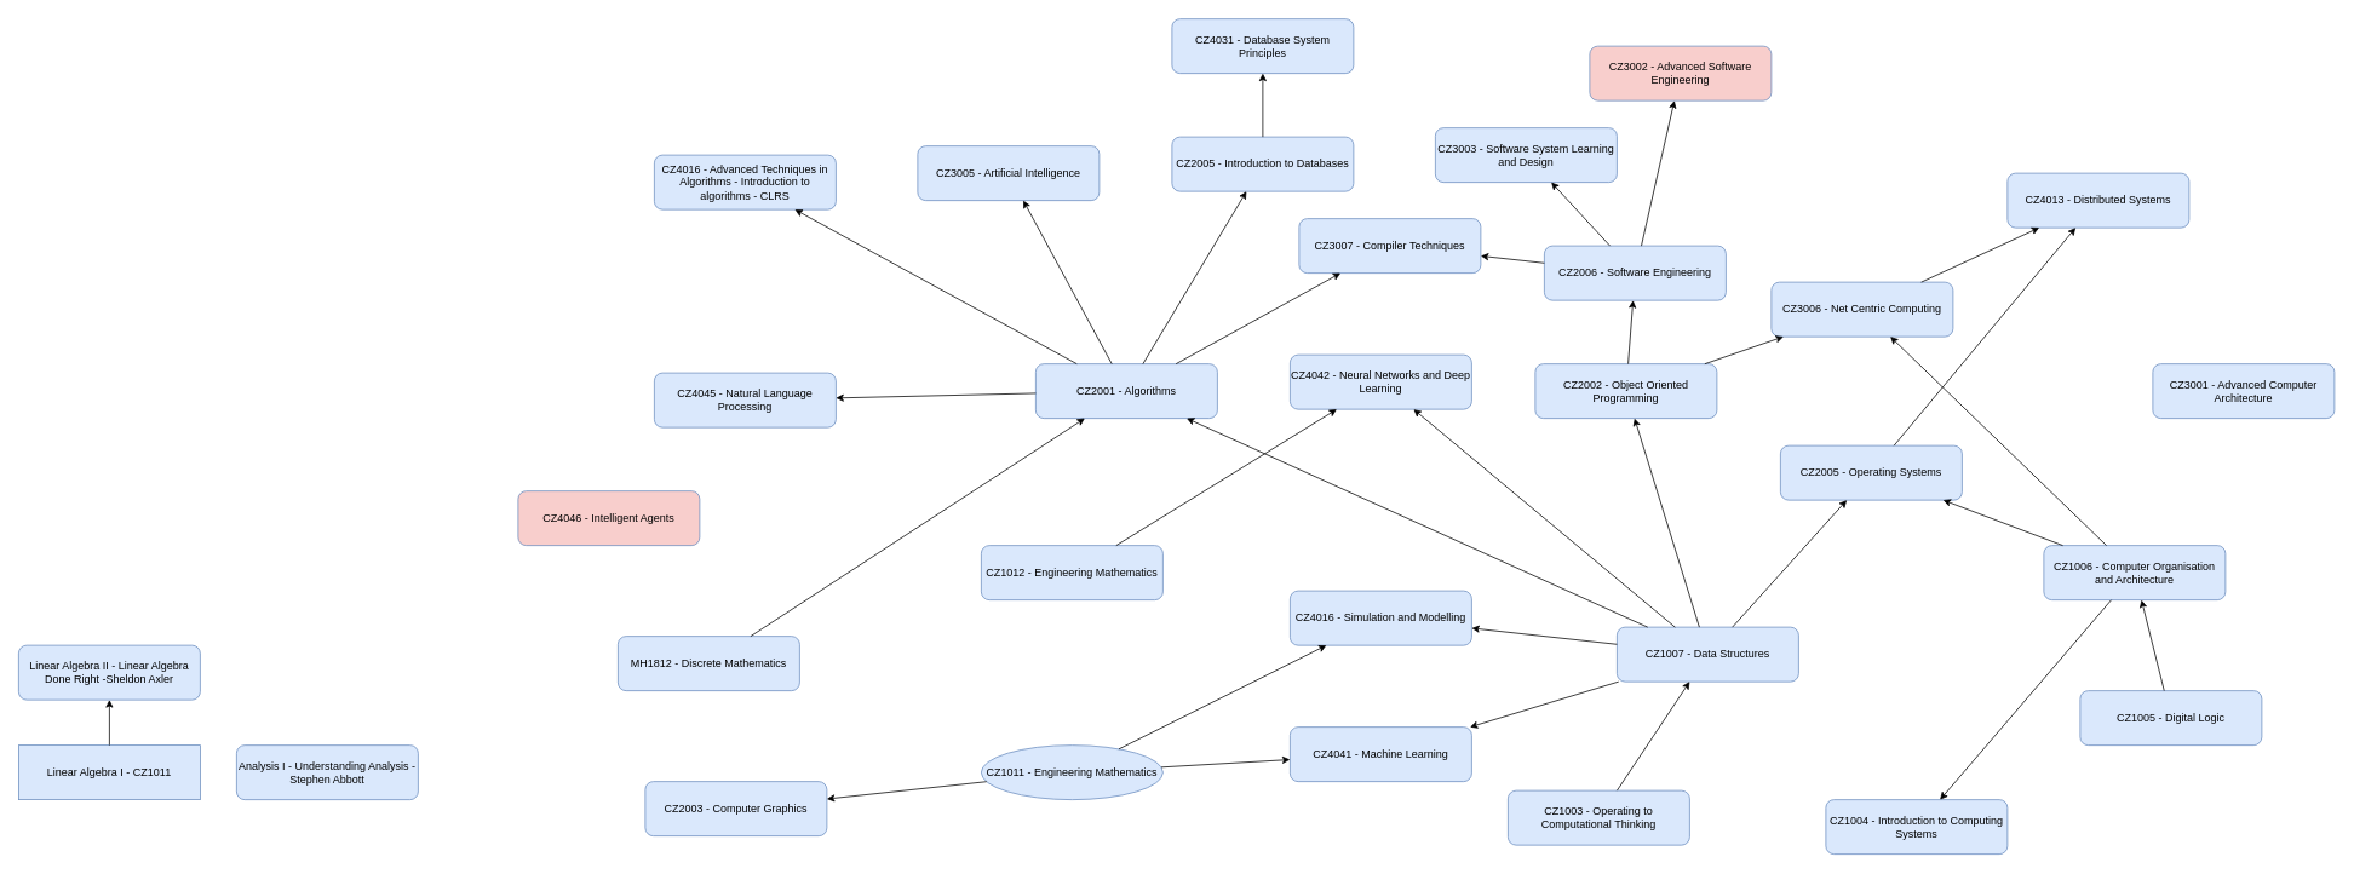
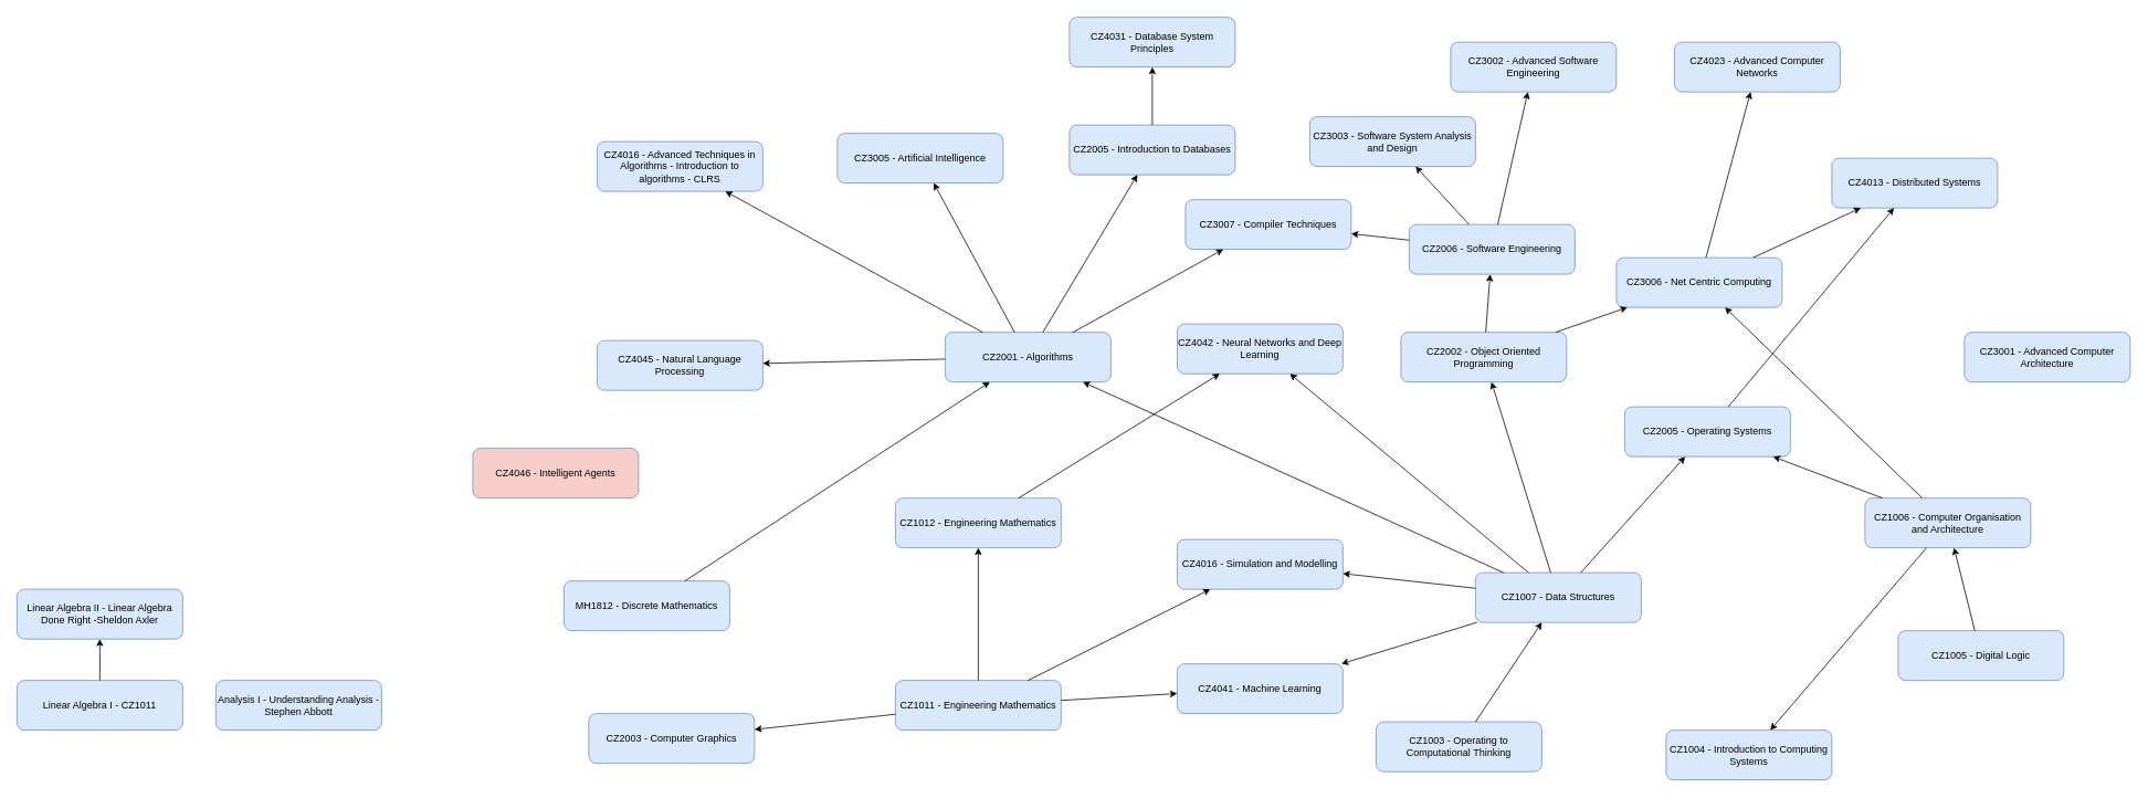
- <mxCell id="31" value="CZ3002 - Advanced Software Engineering" style="rounded=1;whiteSpace=wrap;html=1;fillColor=#f8cecc;strokeColor=#6c8ebf;" vertex="1" parent="1"><mxGeometry x="1750" y="50" width="200" height="60" as="geometry" /></mxCell>
+ <mxCell id="31" value="CZ3002 - Advanced Software Engineering" style="rounded=1;whiteSpace=wrap;html=1;fillColor=#dae8fc;strokeColor=#6c8ebf;" vertex="1" parent="1"><mxGeometry x="1750" y="50" width="200" height="60" as="geometry" /></mxCell>
+ <mxCell id="49" value="CZ4023 - Advanced Computer Networks" style="rounded=1;whiteSpace=wrap;html=1;fillColor=#dae8fc;strokeColor=#6c8ebf;" vertex="1" parent="1"><mxGeometry x="2020" y="50" width="200" height="60" as="geometry" /></mxCell>
- <mxCell id="29" value="CZ3003 - Software System Learning and Design" style="rounded=1;whiteSpace=wrap;html=1;fillColor=#dae8fc;strokeColor=#6c8ebf;" vertex="1" parent="1"><mxGeometry x="1580" y="140" width="200" height="60" as="geometry" /></mxCell>
+ <mxCell id="29" value="CZ3003 - Software System Analysis and Design" style="rounded=1;whiteSpace=wrap;html=1;fillColor=#dae8fc;strokeColor=#6c8ebf;" vertex="1" parent="1"><mxGeometry x="1580" y="140" width="200" height="60" as="geometry" /></mxCell>
+ <mxCell id="50" value="" style="endArrow=classic;html=1;" edge="1" parent="1" source="33" target="49"><mxGeometry width="50" height="50" relative="1" as="geometry"><mxPoint x="2090" y="230" as="sourcePoint" /><mxPoint x="2140" y="180" as="targetPoint" /></mxGeometry></mxCell>
+ <mxCell id="10" value="" style="endArrow=classic;html=1;" edge="1" parent="1" source="6" target="7"><mxGeometry width="50" height="50" relative="1" as="geometry"><mxPoint x="1350" y="620" as="sourcePoint" /><mxPoint x="1400" y="570" as="targetPoint" /></mxGeometry></mxCell>
- <mxCell id="64" value="Linear Algebra I - CZ1011" style="whiteSpace=wrap;html=1;fillColor=#dae8fc;strokeColor=#6c8ebf;rounded=0;" vertex="1" parent="1"><mxGeometry x="20" y="820" width="200" height="60" as="geometry" /></mxCell>
+ <mxCell id="64" value="Linear Algebra I - CZ1011" style="rounded=1;whiteSpace=wrap;html=1;fillColor=#dae8fc;strokeColor=#6c8ebf;" vertex="1" parent="1"><mxGeometry x="20" y="820" width="200" height="60" as="geometry" /></mxCell>
- <mxCell id="6" value="CZ1011 - Engineering Mathematics" style="ellipse;whiteSpace=wrap;html=1;fillColor=#dae8fc;strokeColor=#6c8ebf;" vertex="1" parent="1"><mxGeometry x="1080" y="820" width="200" height="60" as="geometry" /></mxCell>
+ <mxCell id="6" value="CZ1011 - Engineering Mathematics" style="rounded=1;whiteSpace=wrap;html=1;fillColor=#dae8fc;strokeColor=#6c8ebf;" vertex="1" parent="1"><mxGeometry x="1080" y="820" width="200" height="60" as="geometry" /></mxCell>
